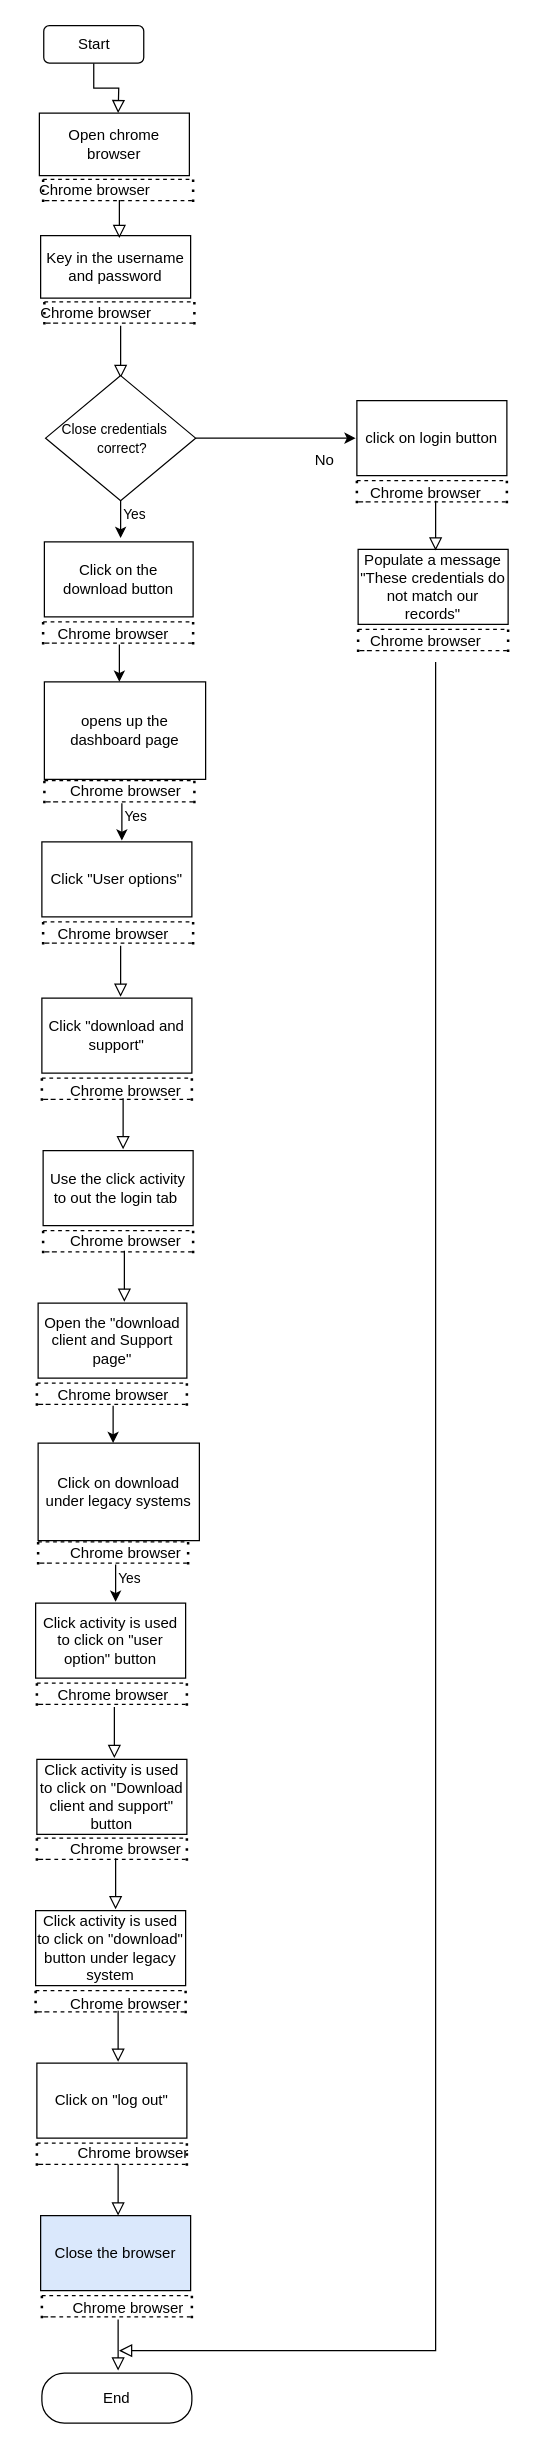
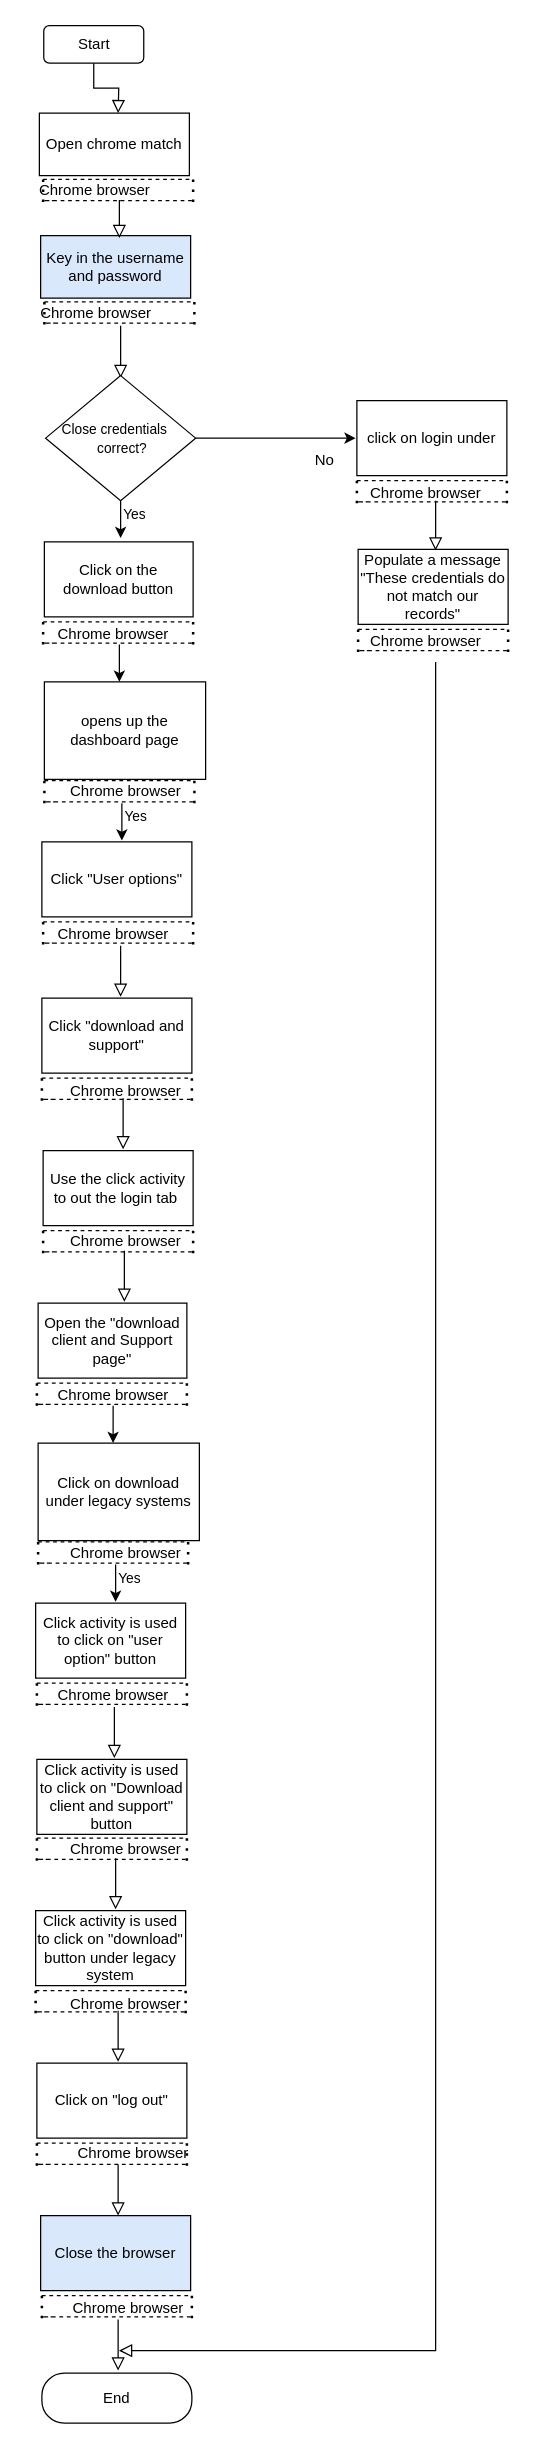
- <mxCell id="4" value="Open chrome browser" style="rounded=0;whiteSpace=wrap;html=1;" parent="1" vertex="1"><mxGeometry x="31" y="90" width="120" height="50" as="geometry" /></mxCell>
+ <mxCell id="4" value="Open chrome match" style="rounded=0;whiteSpace=wrap;html=1;" parent="1" vertex="1"><mxGeometry x="31" y="90" width="120" height="50" as="geometry" /></mxCell>
- <mxCell id="117" value="Key in the username and password" style="rounded=0;whiteSpace=wrap;html=1;" vertex="1" parent="1"><mxGeometry x="32" y="188" width="120" height="50" as="geometry" /></mxCell>
+ <mxCell id="117" value="Key in the username and password" style="rounded=0;whiteSpace=wrap;html=1;fillColor=#dae8fc;" vertex="1" parent="1"><mxGeometry x="32" y="188" width="120" height="50" as="geometry" /></mxCell>
- <mxCell id="48" value="click on login button" style="rounded=0;whiteSpace=wrap;html=1;" vertex="1" parent="1"><mxGeometry x="285" y="320" width="120" height="60" as="geometry" /></mxCell>
+ <mxCell id="48" value="click on login under" style="rounded=0;whiteSpace=wrap;html=1;" vertex="1" parent="1"><mxGeometry x="285" y="320" width="120" height="60" as="geometry" /></mxCell>
